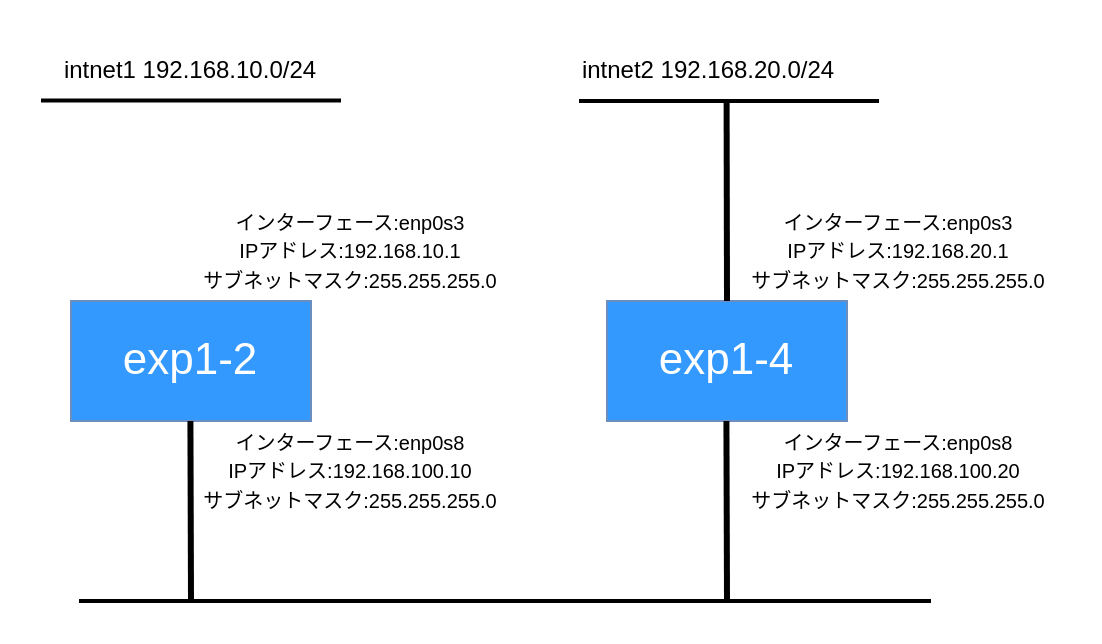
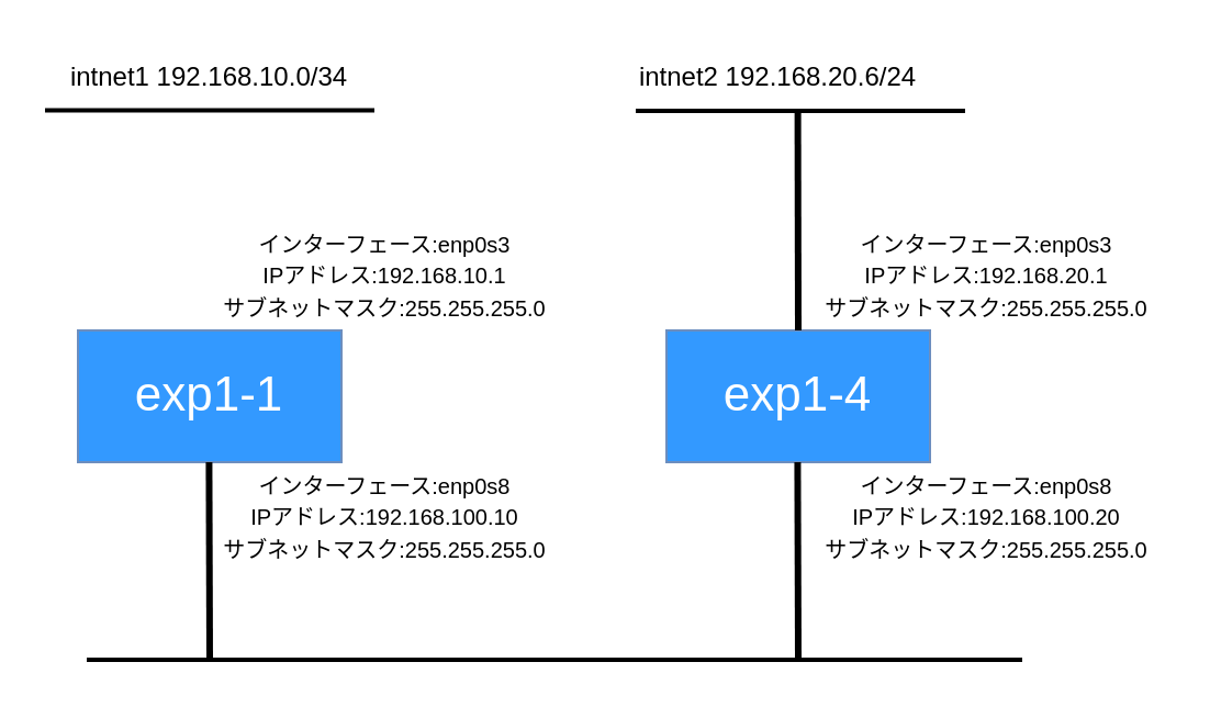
- <mxCell id="3" value="intnet1 192.168.10.0/24" style="text;html=1;align=center;verticalAlign=middle;whiteSpace=wrap;rounded=0;" parent="1" vertex="1"><mxGeometry x="30" y="20" width="130" height="30" as="geometry" /></mxCell>
+ <mxCell id="3" value="intnet1 192.168.10.0/34" style="text;html=1;align=center;verticalAlign=middle;whiteSpace=wrap;rounded=0;" parent="1" vertex="1"><mxGeometry x="30" y="20" width="130" height="30" as="geometry" /></mxCell>
- <mxCell id="5" value="intnet2 192.168.20.0/24" style="text;html=1;align=center;verticalAlign=middle;whiteSpace=wrap;rounded=0;" parent="1" vertex="1"><mxGeometry x="289" y="20" width="130" height="30" as="geometry" /></mxCell>
+ <mxCell id="5" value="intnet2 192.168.20.6/24" style="text;html=1;align=center;verticalAlign=middle;whiteSpace=wrap;rounded=0;" parent="1" vertex="1"><mxGeometry x="289" y="20" width="130" height="30" as="geometry" /></mxCell>
- <mxCell id="6" value="&lt;font style=&quot;font-size: 22px; color: rgb(255, 255, 255);&quot;&gt;exp1-2&lt;/font&gt;" style="rounded=0;whiteSpace=wrap;html=1;fillColor=#3399FF;strokeColor=#6c8ebf;" parent="1" vertex="1"><mxGeometry x="35" y="150" width="120" height="60" as="geometry" /></mxCell>
+ <mxCell id="6" value="&lt;font style=&quot;font-size: 22px; color: rgb(255, 255, 255);&quot;&gt;exp1-1&lt;/font&gt;" style="rounded=0;whiteSpace=wrap;html=1;fillColor=#3399FF;strokeColor=#6c8ebf;" parent="1" vertex="1"><mxGeometry x="35" y="150" width="120" height="60" as="geometry" /></mxCell>
